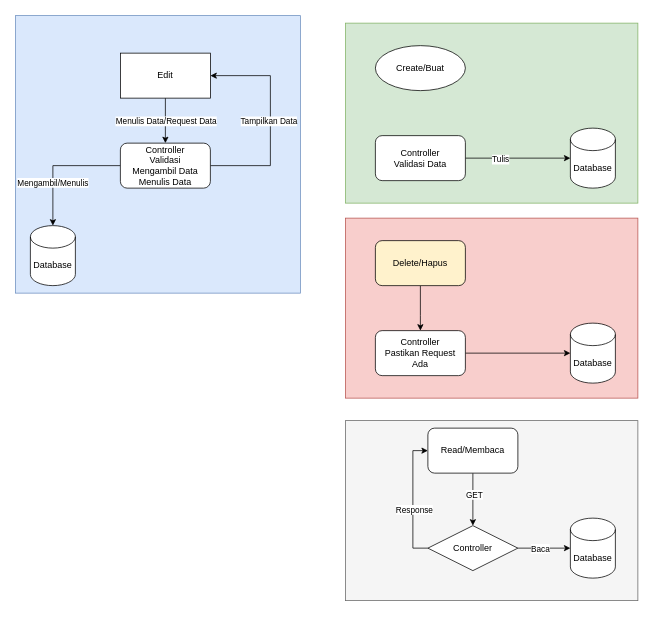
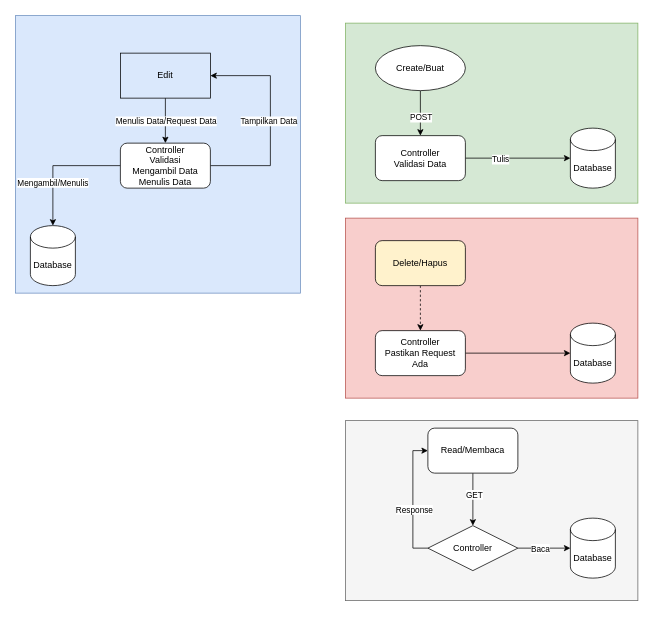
- <mxCell id="13" value="Edit" style="rounded=0;whiteSpace=wrap;html=1;" vertex="1" parent="1"><mxGeometry x="160" y="70" width="120" height="60" as="geometry" /></mxCell>
+ <mxCell id="13" value="Edit" style="rounded=0;whiteSpace=wrap;html=1;fillColor=#dae8fc;" vertex="1" parent="1"><mxGeometry x="160" y="70" width="120" height="60" as="geometry" /></mxCell>
+ <mxCell id="4" style="edgeStyle=orthogonalEdgeStyle;rounded=0;orthogonalLoop=1;jettySize=auto;html=1;" edge="1" parent="1" source="6" target="9"><mxGeometry relative="1" as="geometry"><Array as="points"><mxPoint x="560" y="150" /><mxPoint x="560" y="150" /></Array></mxGeometry></mxCell>
+ <mxCell id="5" value="POST" style="edgeLabel;html=1;align=center;verticalAlign=middle;resizable=0;points=[];" vertex="1" connectable="0" parent="4"><mxGeometry x="0.16" relative="1" as="geometry"><mxPoint as="offset" /></mxGeometry></mxCell>
- <mxCell id="21" style="edgeStyle=orthogonalEdgeStyle;rounded=0;orthogonalLoop=1;jettySize=auto;html=1;" edge="1" parent="1" source="22" target="24"><mxGeometry relative="1" as="geometry"><Array as="points"><mxPoint x="560" y="420" /><mxPoint x="560" y="420" /></Array></mxGeometry></mxCell>
+ <mxCell id="21" style="edgeStyle=orthogonalEdgeStyle;rounded=0;orthogonalLoop=1;jettySize=auto;html=1;dashed=1;" edge="1" parent="1" source="22" target="24"><mxGeometry relative="1" as="geometry"><Array as="points"><mxPoint x="560" y="420" /><mxPoint x="560" y="420" /></Array></mxGeometry></mxCell>
